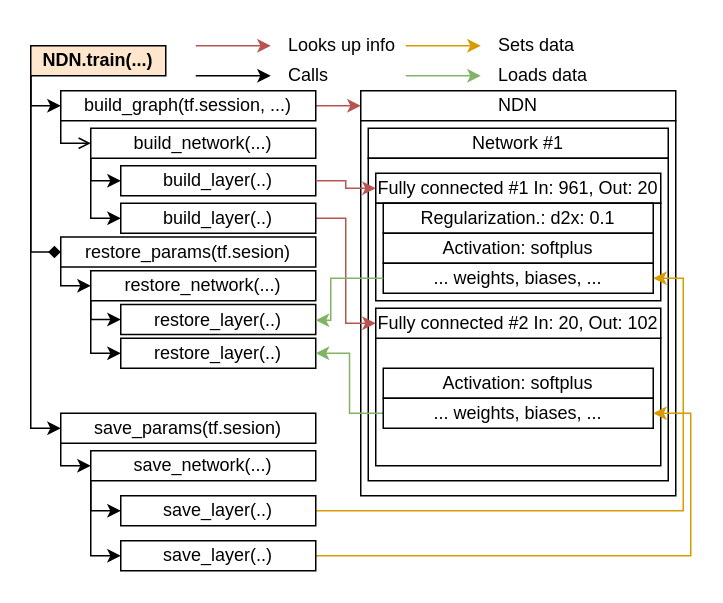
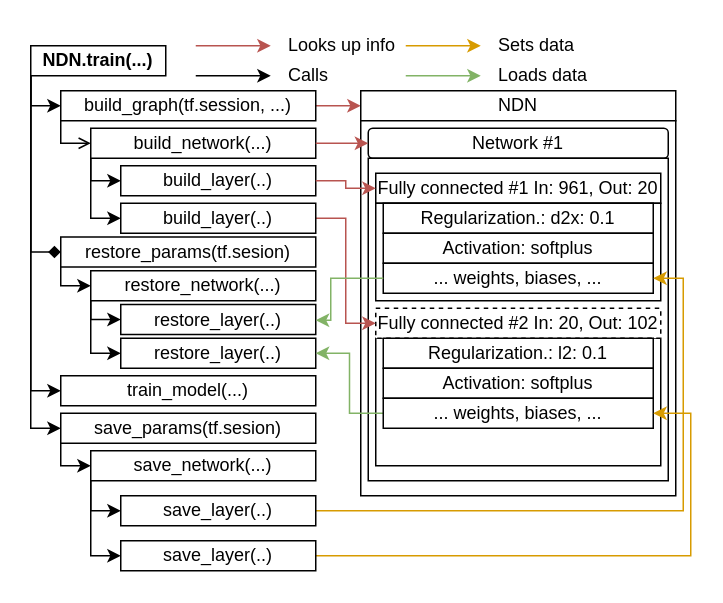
- <mxCell id="6" value="&lt;b&gt;NDN.train(...)&lt;/b&gt;" style="rounded=0;whiteSpace=wrap;html=1;fillColor=#ffe6cc;" parent="1" vertex="1"><mxGeometry x="20" y="30" width="90" height="20" as="geometry" /></mxCell>
+ <mxCell id="6" value="&lt;b&gt;NDN.train(...)&lt;/b&gt;" style="rounded=0;whiteSpace=wrap;html=1;" parent="1" vertex="1"><mxGeometry x="20" y="30" width="90" height="20" as="geometry" /></mxCell>
+ <mxCell id="27" style="edgeStyle=orthogonalEdgeStyle;rounded=0;orthogonalLoop=1;jettySize=auto;html=1;exitX=1;exitY=0.5;exitDx=0;exitDy=0;entryX=0;entryY=0.5;entryDx=0;entryDy=0;fillColor=#f8cecc;strokeColor=#b85450;" parent="1" source="12" target="16" edge="1"><mxGeometry relative="1" as="geometry"><Array as="points"><mxPoint x="220" y="95" /><mxPoint x="220" y="95" /></Array></mxGeometry></mxCell>
- <mxCell id="16" value="Network #1" style="rounded=0;whiteSpace=wrap;html=1;labelBackgroundColor=#FFFFFF;fontColor=none;align=center;" parent="1" vertex="1"><mxGeometry x="245" y="85" width="200" height="20" as="geometry" /></mxCell>
+ <mxCell id="16" value="Network #1" style="whiteSpace=wrap;html=1;labelBackgroundColor=#FFFFFF;fontColor=none;align=center;rounded=1;" parent="1" vertex="1"><mxGeometry x="245" y="85" width="200" height="20" as="geometry" /></mxCell>
- <mxCell id="23" value="Fully connected #2 In: 20, Out: 102" style="rounded=0;whiteSpace=wrap;html=1;labelBackgroundColor=#FFFFFF;fontColor=none;align=center;" parent="1" vertex="1"><mxGeometry x="250" y="205" width="190" height="20" as="geometry" /></mxCell>
+ <mxCell id="23" value="Fully connected #2 In: 20, Out: 102" style="rounded=0;whiteSpace=wrap;html=1;labelBackgroundColor=#FFFFFF;fontColor=none;align=center;dashed=1;" parent="1" vertex="1"><mxGeometry x="250" y="205" width="190" height="20" as="geometry" /></mxCell>
+ <mxCell id="24" value="Regularization.: l2: 0.1" style="rounded=0;whiteSpace=wrap;html=1;labelBackgroundColor=#FFFFFF;fontColor=none;align=center;" parent="1" vertex="1"><mxGeometry x="255" y="225" width="180" height="20" as="geometry" /></mxCell>
+ <mxCell id="4" style="edgeStyle=orthogonalEdgeStyle;rounded=0;orthogonalLoop=1;jettySize=auto;html=1;exitX=0;exitY=1;exitDx=0;exitDy=0;entryX=0;entryY=0.5;entryDx=0;entryDy=0;" parent="1" source="6" target="46" edge="1"><mxGeometry relative="1" as="geometry" /></mxCell>
+ <mxCell id="46" value="train_model(...)" style="rounded=0;whiteSpace=wrap;html=1;" parent="1" vertex="1"><mxGeometry x="40" y="250" width="170" height="20" as="geometry" /></mxCell>
